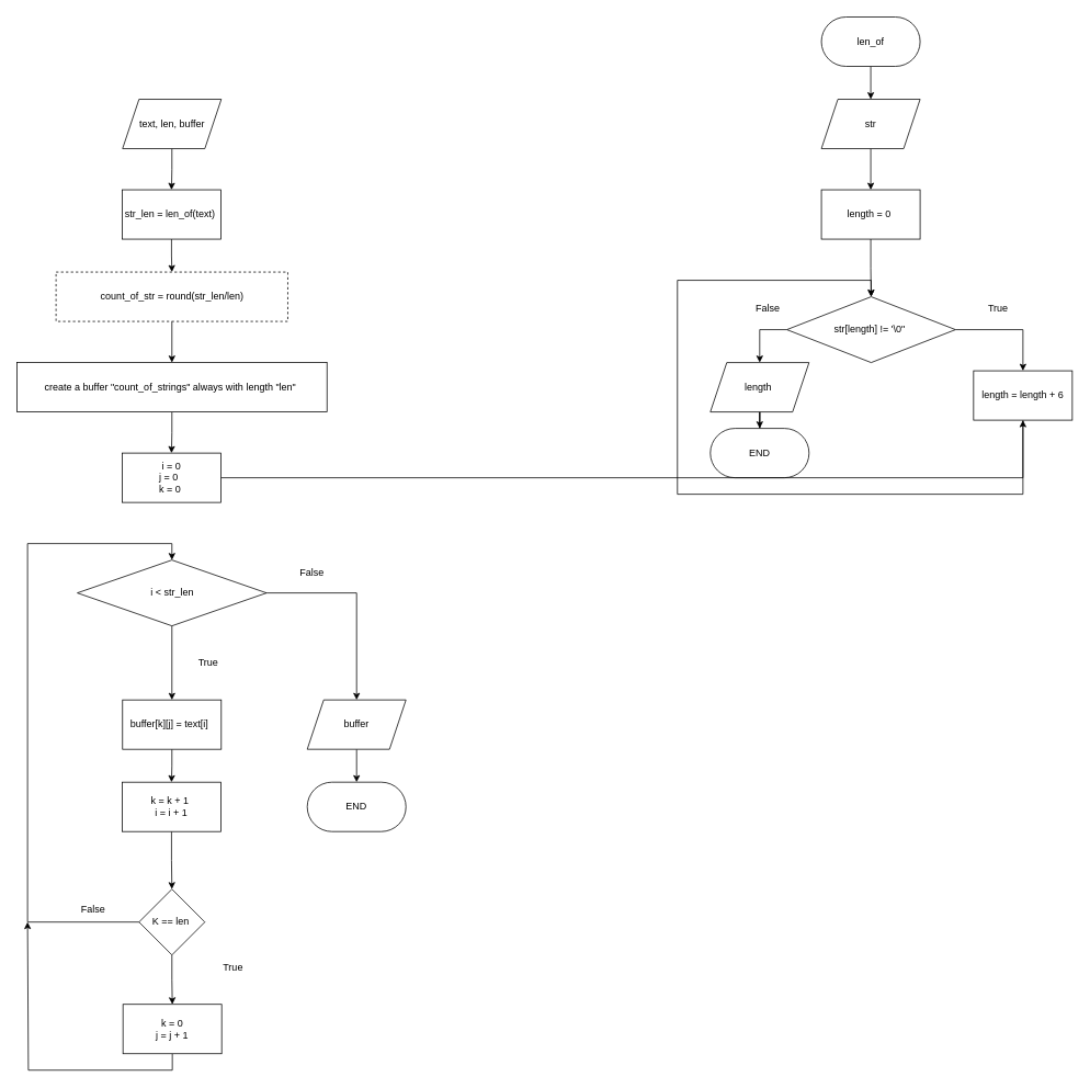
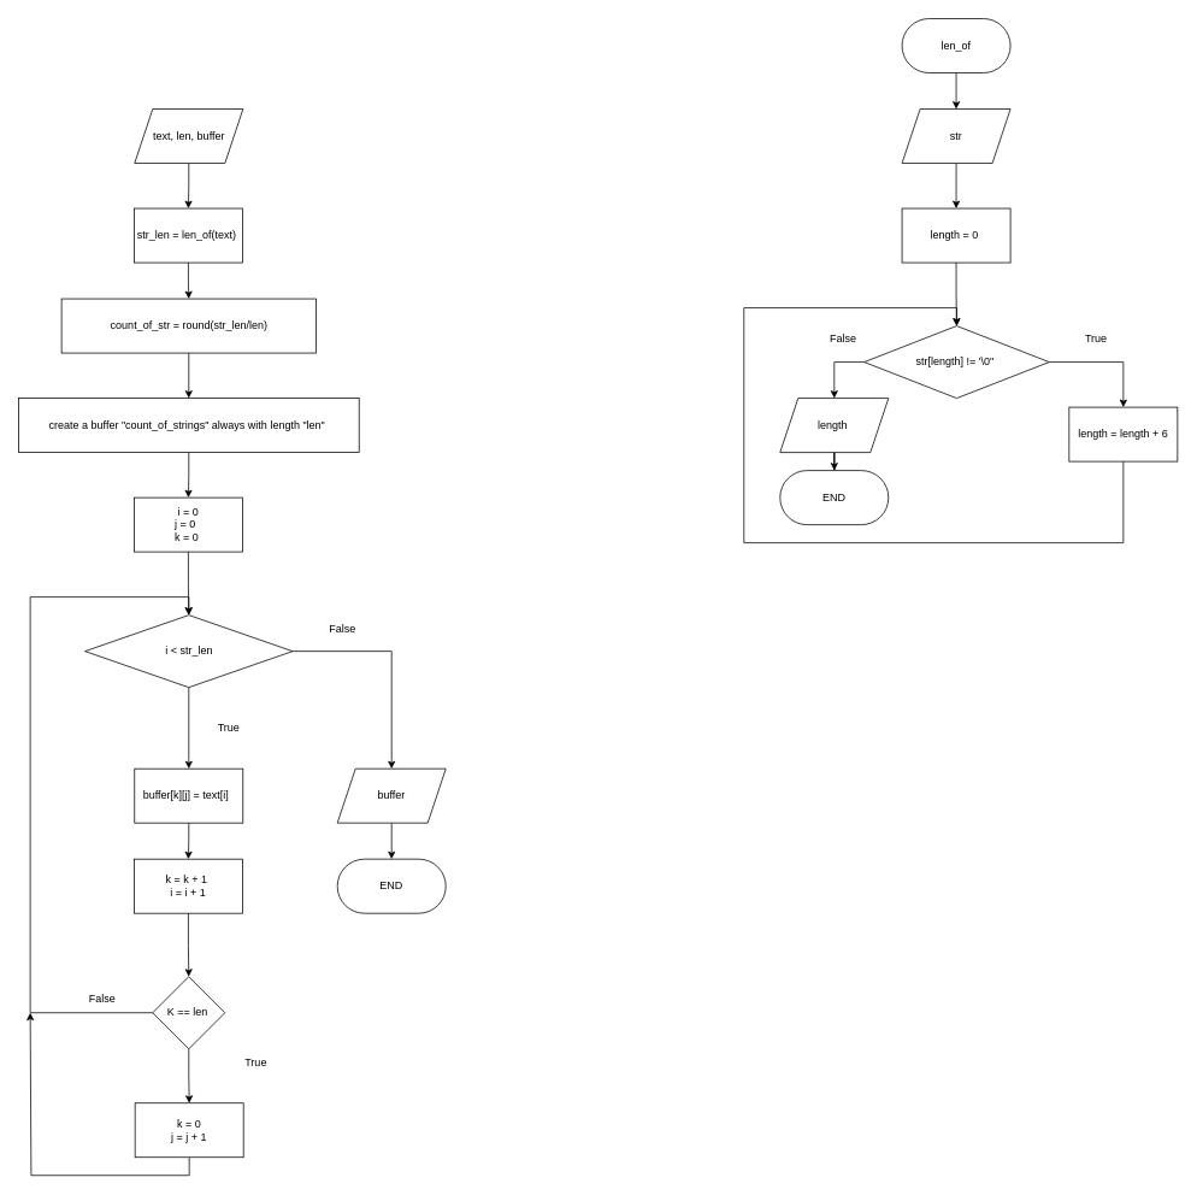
- <mxCell id="23" value="count_of_str = round(str_len/len)" style="rounded=0;whiteSpace=wrap;html=1;dashed=1;" vertex="1" parent="1"><mxGeometry x="67.63" y="330" width="281.75" height="60" as="geometry" /></mxCell>
+ <mxCell id="23" value="count_of_str = round(str_len/len)" style="rounded=0;whiteSpace=wrap;html=1;" vertex="1" parent="1"><mxGeometry x="67.63" y="330" width="281.75" height="60" as="geometry" /></mxCell>
- <mxCell id="26" style="edgeStyle=orthogonalEdgeStyle;rounded=0;orthogonalLoop=1;jettySize=auto;html=1;" edge="1" parent="1" source="27" target="15"><mxGeometry relative="1" as="geometry" /></mxCell>
+ <mxCell id="26" style="edgeStyle=orthogonalEdgeStyle;rounded=0;orthogonalLoop=1;jettySize=auto;html=1;" edge="1" parent="1" source="27" target="30"><mxGeometry relative="1" as="geometry" /></mxCell>
